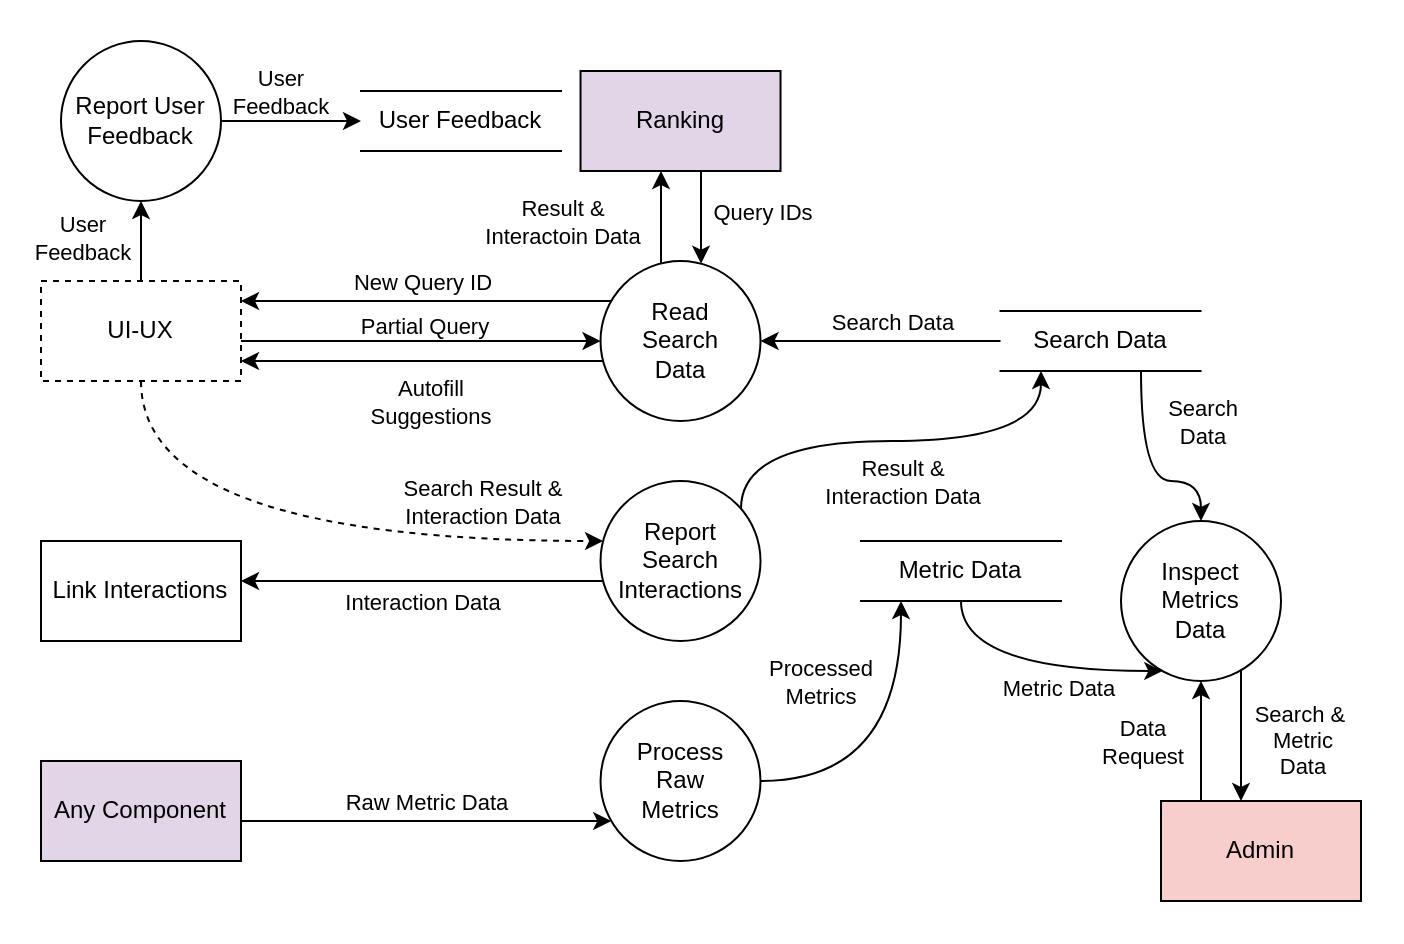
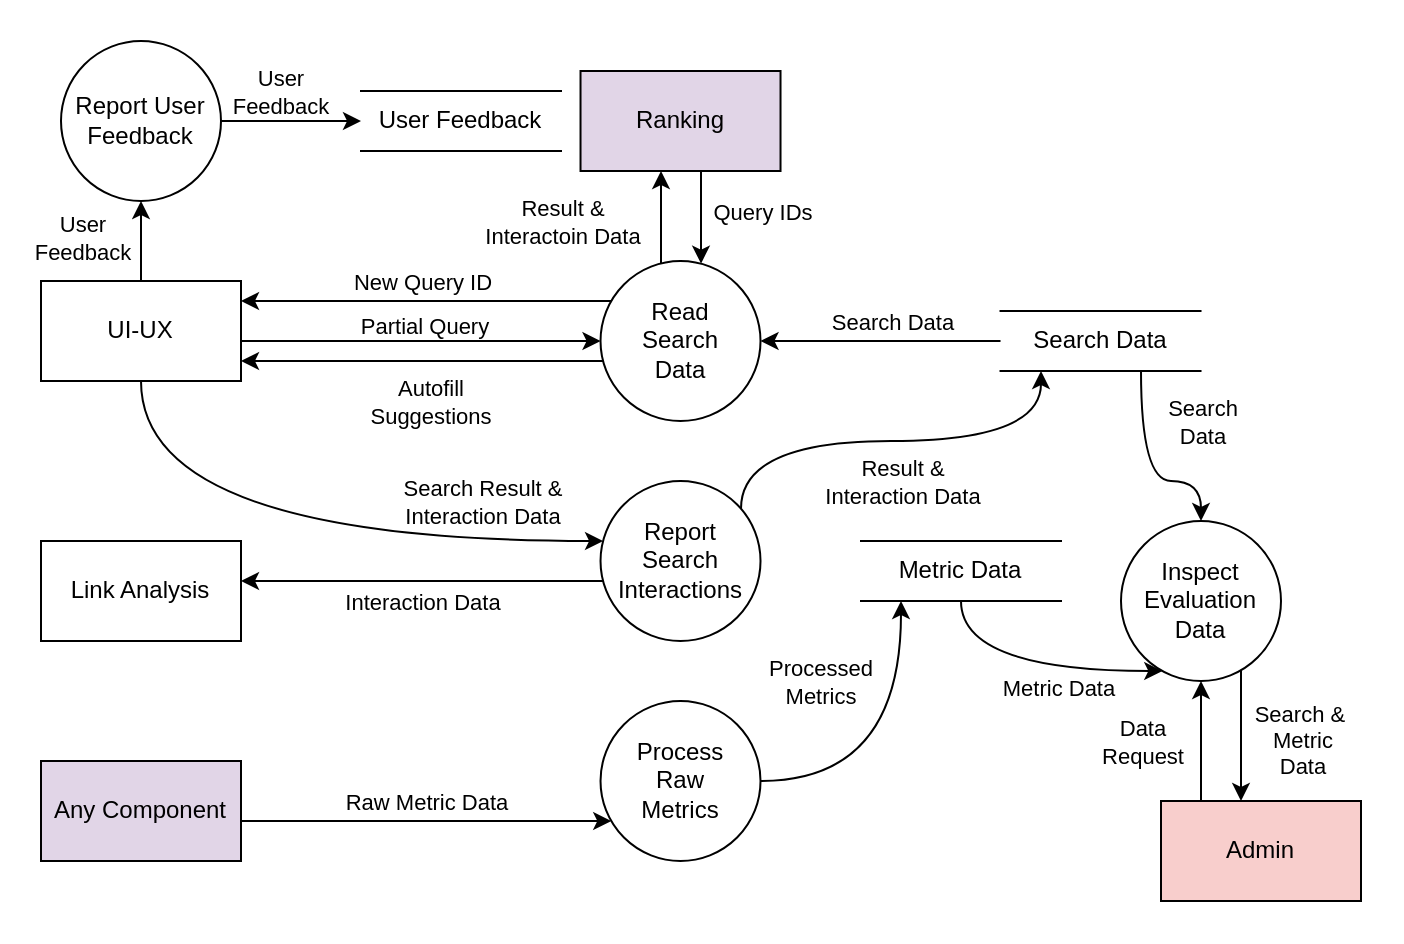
- <mxCell id="4" value="UI-UX" style="rounded=0;whiteSpace=wrap;html=1;dashed=1;" parent="1" vertex="1"><mxGeometry x="20" y="140" width="100" height="50" as="geometry" /></mxCell>
+ <mxCell id="4" value="UI-UX" style="rounded=0;whiteSpace=wrap;html=1;" parent="1" vertex="1"><mxGeometry x="20" y="140" width="100" height="50" as="geometry" /></mxCell>
- <mxCell id="16" value="" style="curved=1;endArrow=classic;html=1;rounded=0;edgeStyle=orthogonalEdgeStyle;dashed=1;" parent="1" source="4" target="15" edge="1"><mxGeometry width="50" height="50" relative="1" as="geometry"><mxPoint x="160" y="259.971" as="sourcePoint" /><mxPoint x="251" y="259.971" as="targetPoint" /><Array as="points"><mxPoint x="70" y="270" /></Array></mxGeometry></mxCell>
+ <mxCell id="16" value="" style="curved=1;endArrow=classic;html=1;rounded=0;edgeStyle=orthogonalEdgeStyle;" parent="1" source="4" target="15" edge="1"><mxGeometry width="50" height="50" relative="1" as="geometry"><mxPoint x="160" y="259.971" as="sourcePoint" /><mxPoint x="251" y="259.971" as="targetPoint" /><Array as="points"><mxPoint x="70" y="270" /></Array></mxGeometry></mxCell>
- <mxCell id="18" value="Link Interactions" style="rounded=0;whiteSpace=wrap;html=1;" parent="1" vertex="1"><mxGeometry x="20" y="270" width="100" height="50" as="geometry" /></mxCell>
+ <mxCell id="18" value="Link Analysis" style="rounded=0;whiteSpace=wrap;html=1;" parent="1" vertex="1"><mxGeometry x="20" y="270" width="100" height="50" as="geometry" /></mxCell>
- <mxCell id="31" value="Inspect&lt;div&gt;Metrics&lt;/div&gt;&lt;div&gt;Data&lt;/div&gt;" style="shape=ellipse;html=1;dashed=0;whiteSpace=wrap;perimeter=ellipsePerimeter;" parent="1" vertex="1"><mxGeometry x="560" y="260" width="80" height="80" as="geometry" /></mxCell>
+ <mxCell id="31" value="Inspect&lt;div&gt;Evaluation&lt;/div&gt;&lt;div&gt;Data&lt;/div&gt;" style="shape=ellipse;html=1;dashed=0;whiteSpace=wrap;perimeter=ellipsePerimeter;" parent="1" vertex="1"><mxGeometry x="560" y="260" width="80" height="80" as="geometry" /></mxCell>
